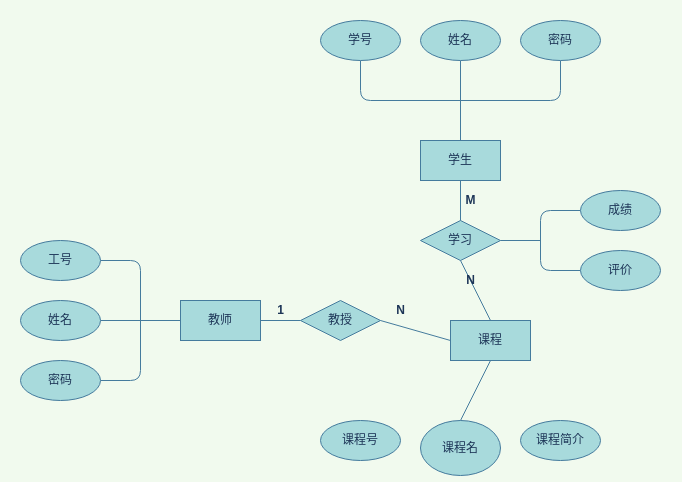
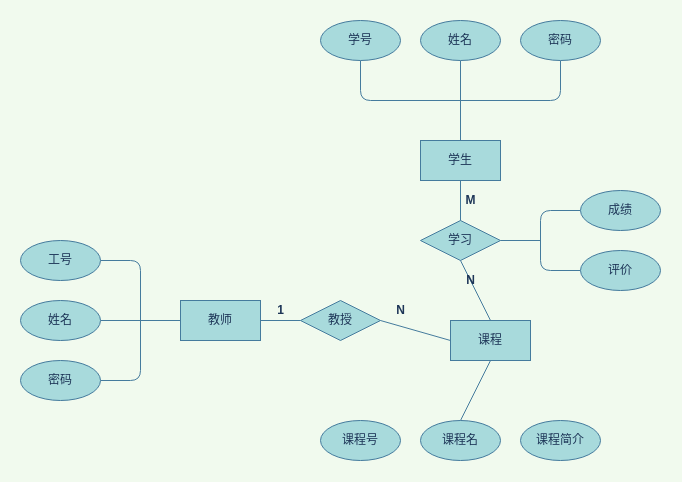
- <mxCell id="31" value="课程名" style="ellipse;whiteSpace=wrap;html=1;rounded=0;sketch=0;strokeColor=#457B9D;fillColor=#A8DADC;fontColor=#1D3557;" vertex="1" parent="1"><mxGeometry x="420" y="420" width="80" height="55" as="geometry" /></mxCell>
+ <mxCell id="31" value="课程名" style="ellipse;whiteSpace=wrap;html=1;rounded=0;sketch=0;strokeColor=#457B9D;fillColor=#A8DADC;fontColor=#1D3557;" vertex="1" parent="1"><mxGeometry x="420" y="420" width="80" height="40" as="geometry" /></mxCell>
